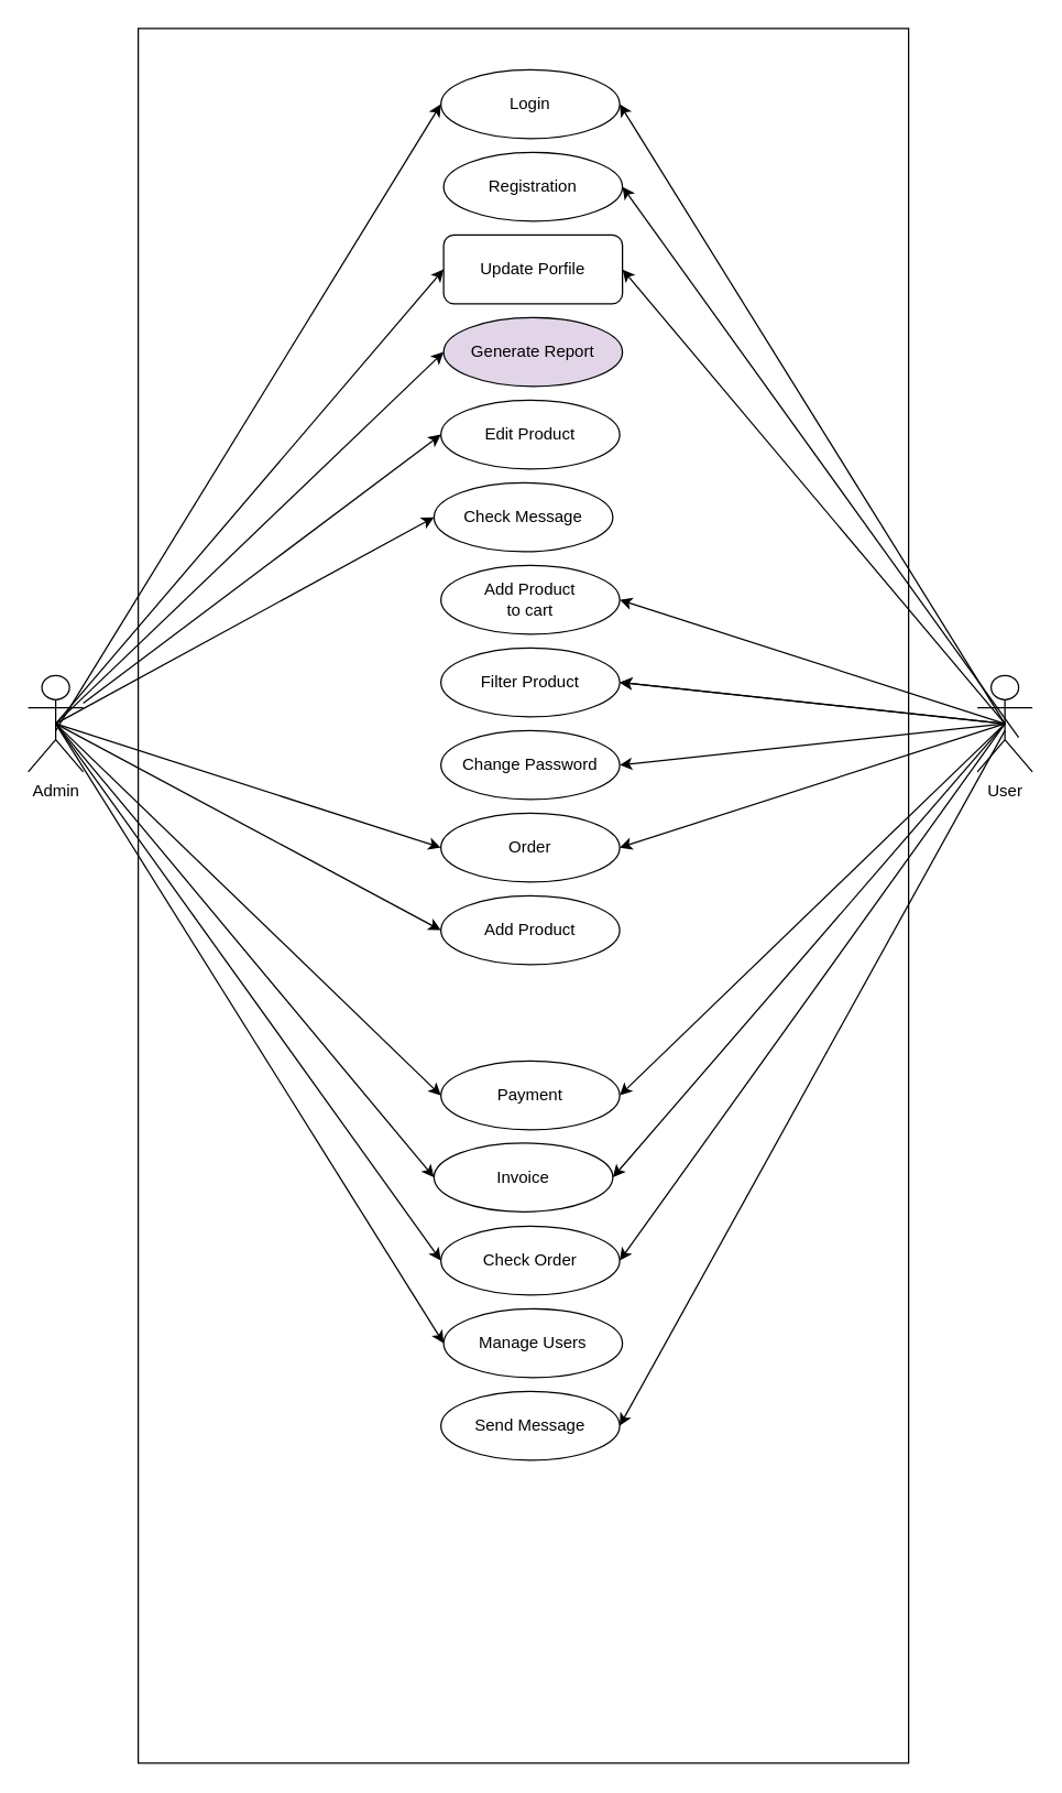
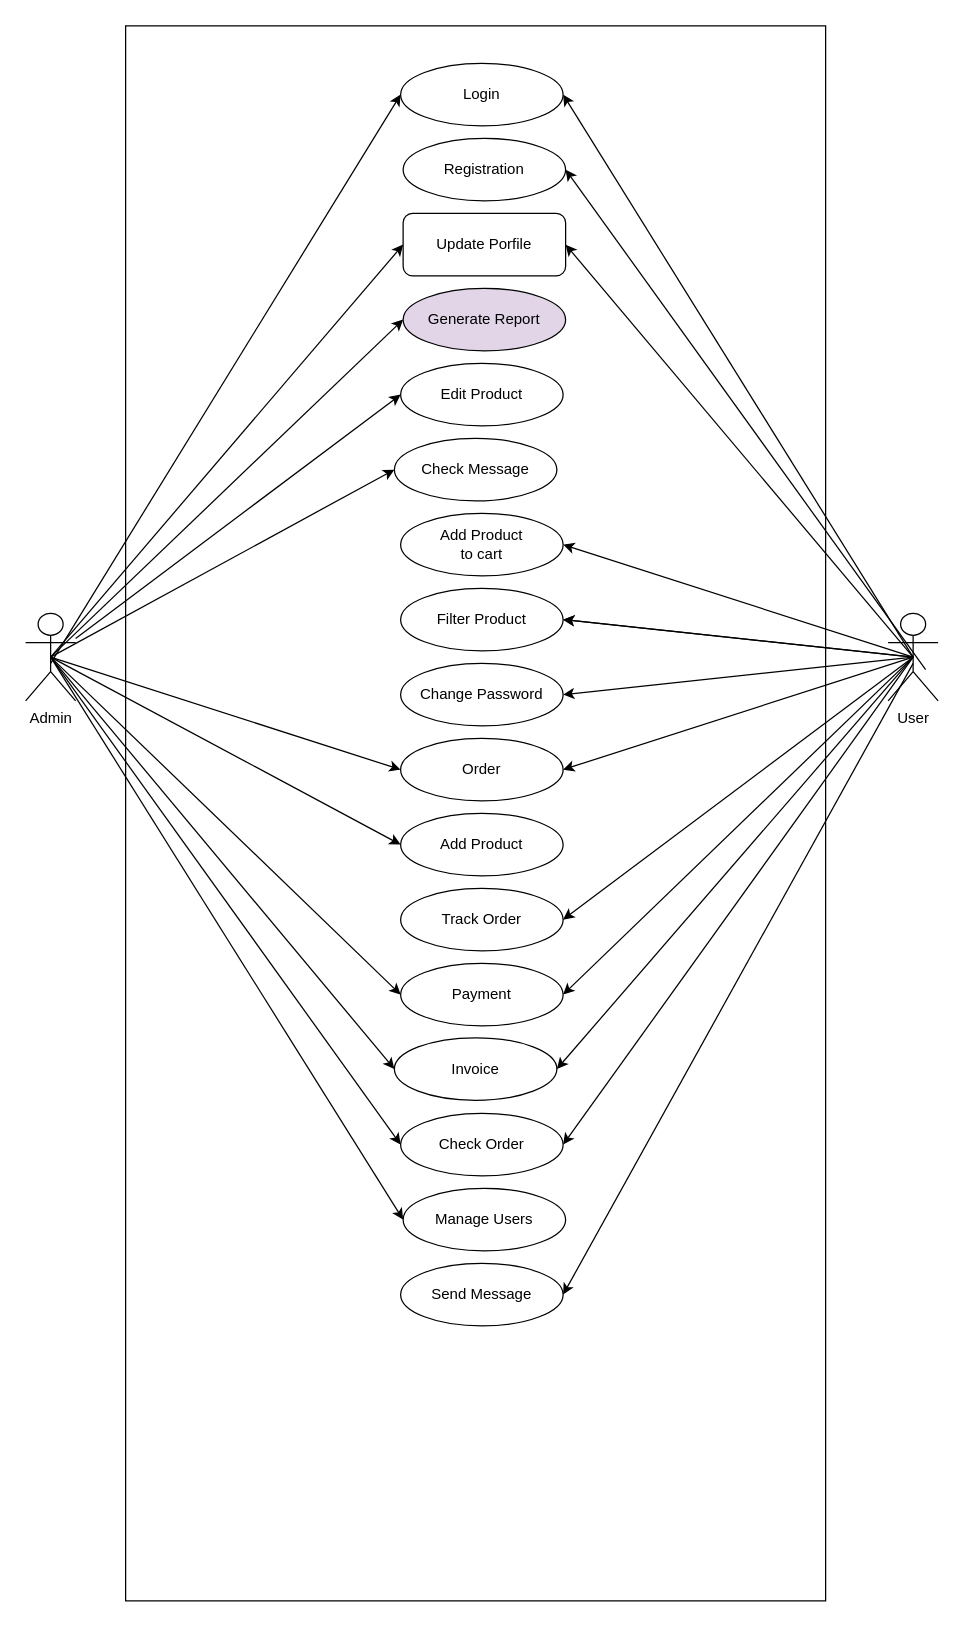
+ <mxCell id="42" value="" style="endArrow=classic;html=1;rounded=0;entryX=1;entryY=0.5;entryDx=0;entryDy=0;exitX=0.5;exitY=0.5;exitDx=0;exitDy=0;exitPerimeter=0;" parent="1" source="3" target="41" edge="1"><mxGeometry width="50" height="50" relative="1" as="geometry"><mxPoint x="740" y="535" as="sourcePoint" /><mxPoint x="460" y="925" as="targetPoint" /></mxGeometry></mxCell>
+ <mxCell id="41" value="Track Order" style="ellipse;whiteSpace=wrap;html=1;" parent="1" vertex="1"><mxGeometry x="320" y="710" width="130" height="50" as="geometry" /></mxCell>
